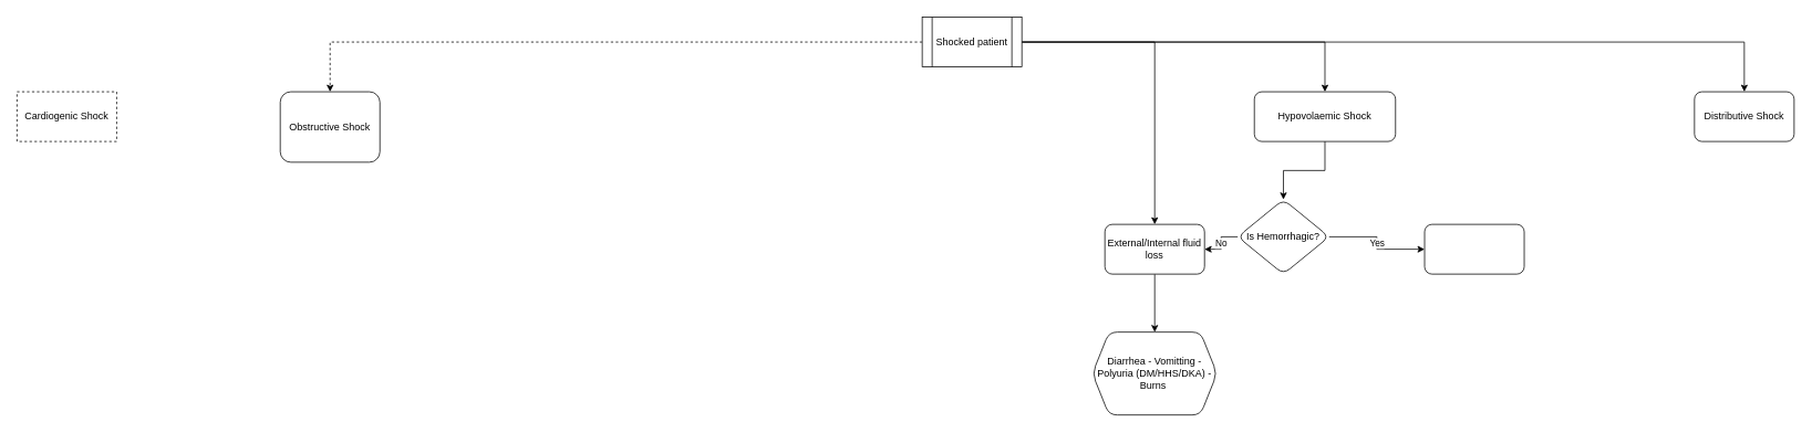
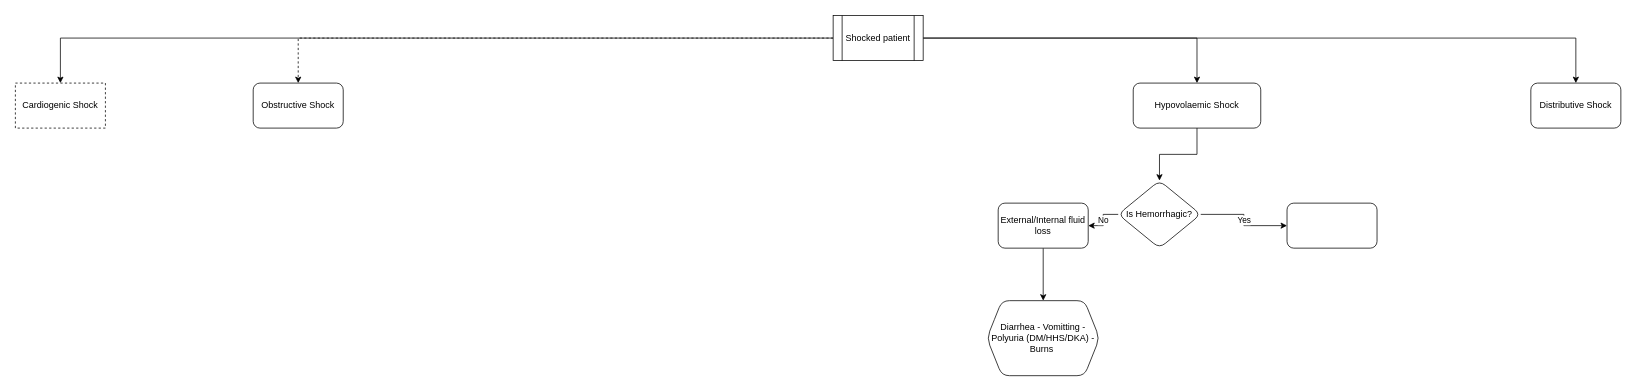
- <mxCell id="8" value="Obstructive Shock" style="rounded=1;whiteSpace=wrap;html=1;" vertex="1" parent="1"><mxGeometry x="337" y="110" width="120" height="85" as="geometry" /></mxCell>
+ <mxCell id="8" value="Obstructive Shock" style="rounded=1;whiteSpace=wrap;html=1;" vertex="1" parent="1"><mxGeometry x="337" y="110" width="120" height="60" as="geometry" /></mxCell>
- <mxCell id="2" value="" style="edgeStyle=orthogonalEdgeStyle;rounded=0;orthogonalLoop=1;jettySize=auto;html=1;" edge="1" parent="1" source="6" target="17"><mxGeometry relative="1" as="geometry" /></mxCell>
+ <mxCell id="2" value="" style="edgeStyle=orthogonalEdgeStyle;rounded=0;orthogonalLoop=1;jettySize=auto;html=1;" edge="1" parent="1" source="6" target="7"><mxGeometry relative="1" as="geometry" /></mxCell>
